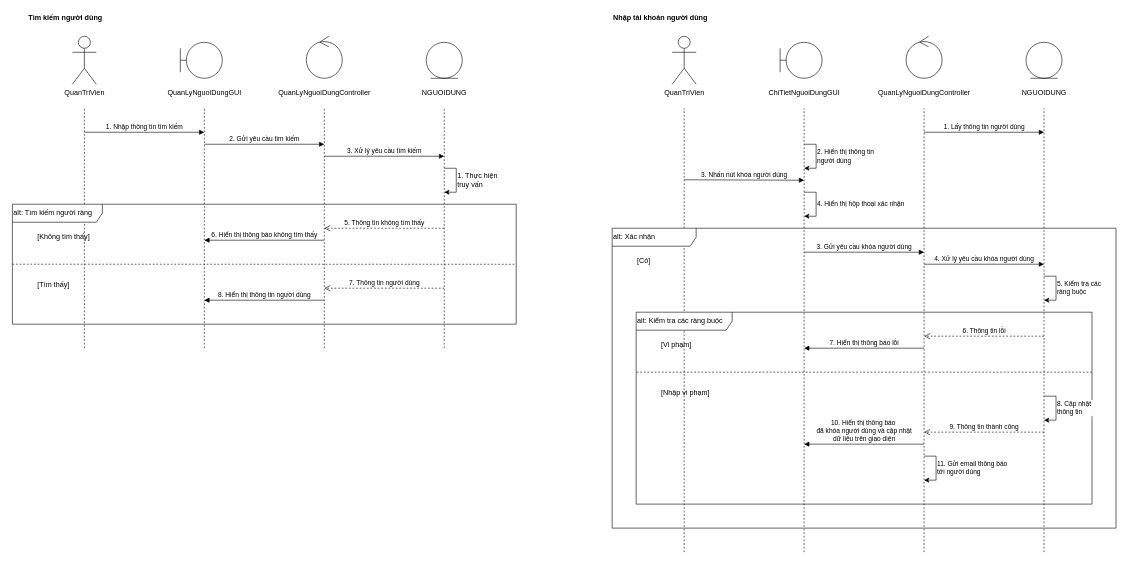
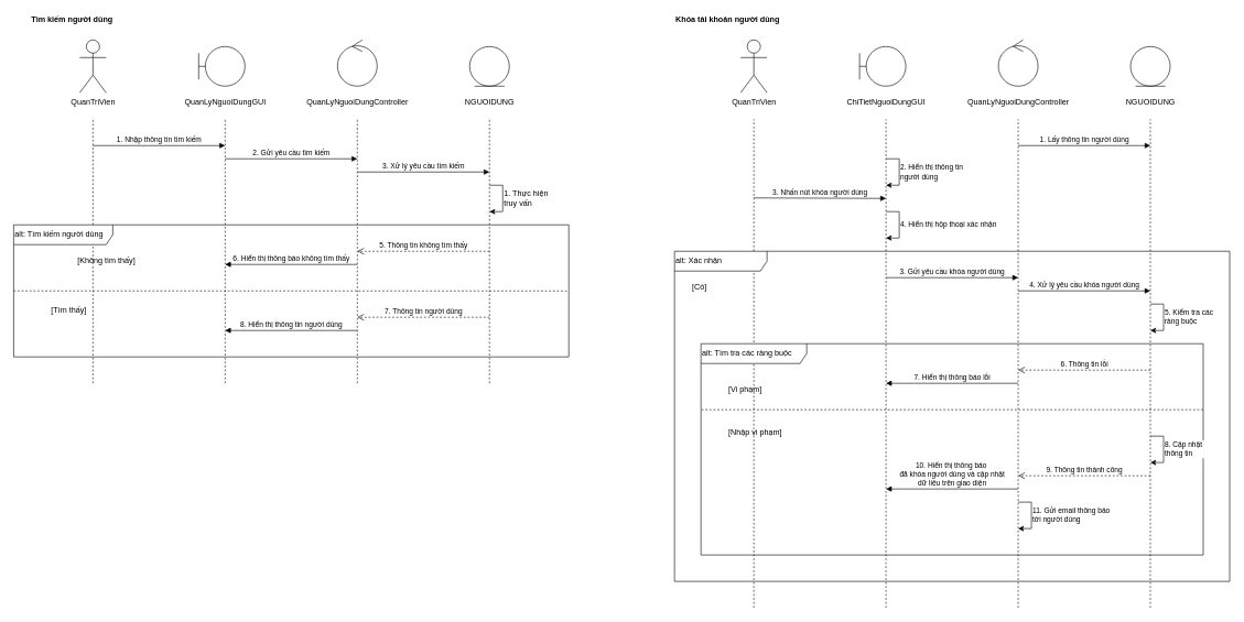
- <mxCell id="50" value="Nhập tài khoản người dùng" style="text;html=1;align=left;verticalAlign=middle;rounded=0;fontStyle=1;" vertex="1" parent="1"><mxGeometry x="1020" y="20" width="60" height="20" as="geometry" /></mxCell>
+ <mxCell id="50" value="Khóa tài khoản người dùng" style="text;html=1;align=left;verticalAlign=middle;rounded=0;fontStyle=1;" vertex="1" parent="1"><mxGeometry x="1020" y="20" width="60" height="20" as="geometry" /></mxCell>
- <mxCell id="20" value="alt: Tìm kiếm người ràng" style="shape=umlFrame;whiteSpace=wrap;html=1;pointerEvents=0;width=150;height=30;align=left;" parent="1" vertex="1"><mxGeometry x="20" y="340" width="840" height="200" as="geometry" /></mxCell>
+ <mxCell id="20" value="alt: Tìm kiếm người dùng" style="shape=umlFrame;whiteSpace=wrap;html=1;pointerEvents=0;width=150;height=30;align=left;" parent="1" vertex="1"><mxGeometry x="20" y="340" width="840" height="200" as="geometry" /></mxCell>
- <mxCell id="21" value="[Không tìm thấy]" style="text;html=1;align=left;verticalAlign=middle;rounded=0;" parent="1" vertex="1"><mxGeometry x="60" y="380" width="60" height="30" as="geometry" /></mxCell>
+ <mxCell id="21" value="[Không tìm thấy]" style="text;html=1;align=left;verticalAlign=middle;rounded=0;" parent="1" vertex="1"><mxGeometry x="115" y="380" width="60" height="30" as="geometry" /></mxCell>
- <mxCell id="56" value="[Có]" style="text;html=1;align=left;verticalAlign=middle;rounded=0;" vertex="1" parent="1"><mxGeometry x="1060" y="420" width="60" height="30" as="geometry" /></mxCell>
+ <mxCell id="56" value="[Có]" style="text;html=1;align=left;verticalAlign=middle;rounded=0;" vertex="1" parent="1"><mxGeometry x="1045" y="420" width="60" height="30" as="geometry" /></mxCell>
- <mxCell id="23" value="[Tìm thấy]" style="text;html=1;align=left;verticalAlign=middle;rounded=0;" parent="1" vertex="1"><mxGeometry x="60" y="460" width="60" height="30" as="geometry" /></mxCell>
+ <mxCell id="23" value="[Tìm thấy]" style="text;html=1;align=left;verticalAlign=middle;rounded=0;" parent="1" vertex="1"><mxGeometry x="75" y="455" width="60" height="30" as="geometry" /></mxCell>
- <mxCell id="60" value="alt: Kiểm tra các ràng buộc" style="shape=umlFrame;whiteSpace=wrap;html=1;pointerEvents=0;width=160;height=30;align=left;" vertex="1" parent="1"><mxGeometry x="1060" y="520" width="760" height="320" as="geometry" /></mxCell>
+ <mxCell id="60" value="alt: Tìm tra các ràng buộc" style="shape=umlFrame;whiteSpace=wrap;html=1;pointerEvents=0;width=160;height=30;align=left;" vertex="1" parent="1"><mxGeometry x="1060" y="520" width="760" height="320" as="geometry" /></mxCell>
- <mxCell id="61" value="[Vi phạm]" style="text;html=1;align=left;verticalAlign=middle;rounded=0;" vertex="1" parent="1"><mxGeometry x="1100" y="560" width="60" height="30" as="geometry" /></mxCell>
+ <mxCell id="61" value="[Vi phạm]" style="text;html=1;align=left;verticalAlign=middle;rounded=0;" vertex="1" parent="1"><mxGeometry x="1100" y="575" width="60" height="30" as="geometry" /></mxCell>
